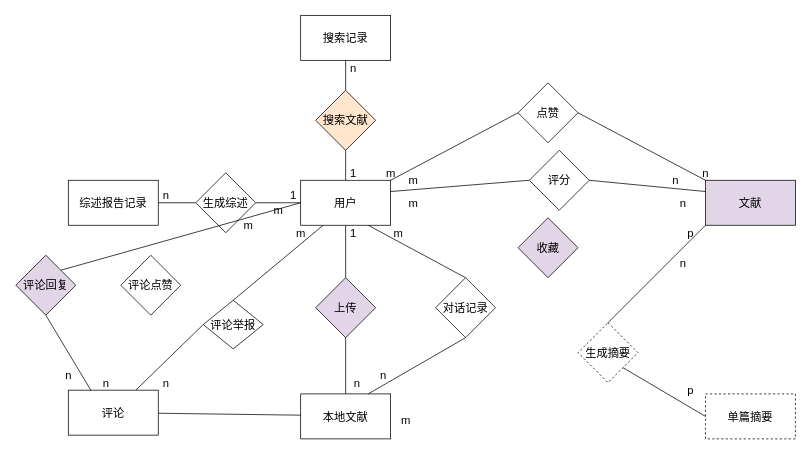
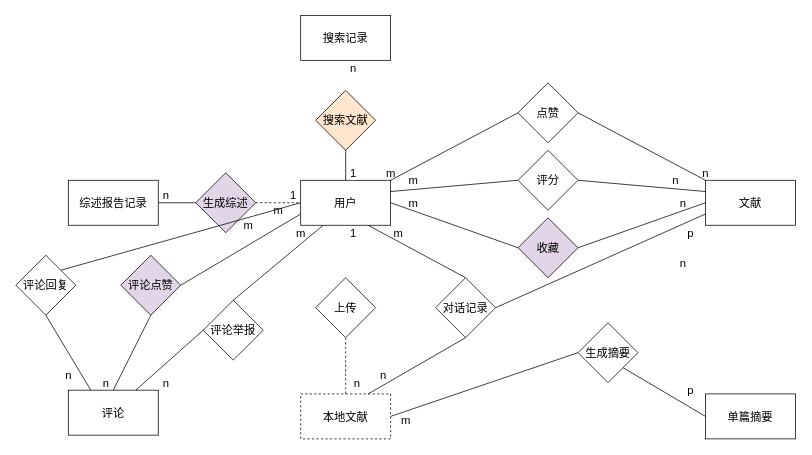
- <mxCell id="45" style="edgeStyle=none;rounded=0;orthogonalLoop=1;jettySize=auto;html=1;exitX=0.5;exitY=0;exitDx=0;exitDy=0;entryX=0.5;entryY=1;entryDx=0;entryDy=0;startArrow=none;startFill=0;endArrow=none;endFill=0;fontSize=15;" parent="1" source="46" target="25" edge="1"><mxGeometry relative="1" as="geometry" /></mxCell>
- <mxCell id="14" value="评分" style="rhombus;whiteSpace=wrap;html=1;fontSize=15;" parent="1" vertex="1"><mxGeometry x="705" y="200" width="80" height="80" as="geometry" /></mxCell>
+ <mxCell id="14" value="评分" style="rhombus;whiteSpace=wrap;html=1;fontSize=15;" parent="1" vertex="1"><mxGeometry x="690" y="200" width="80" height="80" as="geometry" /></mxCell>
- <mxCell id="40" value="生成综述" style="rhombus;whiteSpace=wrap;html=1;fontSize=15;" parent="1" vertex="1"><mxGeometry x="260" y="230" width="80" height="80" as="geometry" /></mxCell>
+ <mxCell id="40" value="生成综述" style="rhombus;whiteSpace=wrap;html=1;fontSize=15;fillColor=#e1d5e7;" parent="1" vertex="1"><mxGeometry x="260" y="230" width="80" height="80" as="geometry" /></mxCell>
- <mxCell id="39" style="edgeStyle=none;rounded=0;orthogonalLoop=1;jettySize=auto;html=1;exitX=1;exitY=0.5;exitDx=0;exitDy=0;entryX=0;entryY=0.5;entryDx=0;entryDy=0;startArrow=none;startFill=0;endArrow=none;endFill=0;fontSize=15;" parent="1" source="40" target="8" edge="1"><mxGeometry relative="1" as="geometry" /></mxCell>
+ <mxCell id="39" style="edgeStyle=none;rounded=0;orthogonalLoop=1;jettySize=auto;html=1;exitX=1;exitY=0.5;exitDx=0;exitDy=0;entryX=0;entryY=0.5;entryDx=0;entryDy=0;startArrow=none;startFill=0;endArrow=none;endFill=0;fontSize=15;dashed=1;" parent="1" source="40" target="8" edge="1"><mxGeometry relative="1" as="geometry" /></mxCell>
- <mxCell id="10" value="文献" style="rounded=0;whiteSpace=wrap;html=1;fontSize=15;fillColor=#e1d5e7;" parent="1" vertex="1"><mxGeometry x="940" y="240" width="120" height="60" as="geometry" /></mxCell>
+ <mxCell id="10" value="文献" style="rounded=0;whiteSpace=wrap;html=1;fontSize=15;" parent="1" vertex="1"><mxGeometry x="940" y="240" width="120" height="60" as="geometry" /></mxCell>
+ <mxCell id="4" style="edgeStyle=none;rounded=0;orthogonalLoop=1;jettySize=auto;html=1;exitX=1;exitY=0.5;exitDx=0;exitDy=0;entryX=0;entryY=0.5;entryDx=0;entryDy=0;startArrow=none;startFill=0;endArrow=none;endFill=0;fontSize=15;" parent="1" source="8" target="16" edge="1"><mxGeometry relative="1" as="geometry" /></mxCell>
+ <mxCell id="15" style="edgeStyle=none;rounded=0;orthogonalLoop=1;jettySize=auto;html=1;exitX=1;exitY=0.5;exitDx=0;exitDy=0;entryX=0;entryY=0.5;entryDx=0;entryDy=0;startArrow=none;startFill=0;endArrow=none;endFill=0;fontSize=15;" parent="1" source="16" target="10" edge="1"><mxGeometry relative="1" as="geometry" /></mxCell>
+ <mxCell id="54" style="edgeStyle=none;rounded=0;orthogonalLoop=1;jettySize=auto;html=1;exitX=1;exitY=0.5;exitDx=0;exitDy=0;entryX=0;entryY=0.75;entryDx=0;entryDy=0;startArrow=none;startFill=0;endArrow=none;endFill=0;fontSize=15;" parent="1" source="55" target="8" edge="1"><mxGeometry relative="1" as="geometry" /></mxCell>
- <mxCell id="5" style="edgeStyle=none;rounded=0;orthogonalLoop=1;jettySize=auto;html=1;exitX=0.5;exitY=1;exitDx=0;exitDy=0;entryX=0.5;entryY=0;entryDx=0;entryDy=0;startArrow=none;startFill=0;endArrow=none;endFill=0;fontSize=15;" parent="1" source="8" target="27" edge="1"><mxGeometry relative="1" as="geometry" /></mxCell>
+ <mxCell id="31" style="edgeStyle=none;rounded=0;orthogonalLoop=1;jettySize=auto;html=1;exitX=1;exitY=0.5;exitDx=0;exitDy=0;entryX=0;entryY=0.75;entryDx=0;entryDy=0;startArrow=none;startFill=0;endArrow=none;endFill=0;fontSize=15;" parent="1" source="32" target="10" edge="1"><mxGeometry relative="1" as="geometry" /></mxCell>
- <mxCell id="9" style="edgeStyle=none;rounded=0;orthogonalLoop=1;jettySize=auto;html=1;exitX=0;exitY=1;exitDx=0;exitDy=0;entryX=0.5;entryY=0;entryDx=0;entryDy=0;startArrow=none;startFill=0;endArrow=none;endFill=0;fontSize=15;" parent="1" source="10" target="49" edge="1"><mxGeometry relative="1" as="geometry" /></mxCell>
- <mxCell id="65" value="评论回复" style="rhombus;whiteSpace=wrap;html=1;fontSize=15;fillColor=#e1d5e7;" parent="1" vertex="1"><mxGeometry x="20" y="340" width="80" height="80" as="geometry" /></mxCell>
+ <mxCell id="65" value="评论回复" style="rhombus;whiteSpace=wrap;html=1;fontSize=15;" parent="1" vertex="1"><mxGeometry x="20" y="340" width="80" height="80" as="geometry" /></mxCell>
- <mxCell id="55" value="评论点赞" style="rhombus;whiteSpace=wrap;html=1;fontSize=15;" parent="1" vertex="1"><mxGeometry x="160" y="340" width="80" height="80" as="geometry" /></mxCell>
+ <mxCell id="55" value="评论点赞" style="rhombus;whiteSpace=wrap;html=1;fontSize=15;fillColor=#e1d5e7;" parent="1" vertex="1"><mxGeometry x="160" y="340" width="80" height="80" as="geometry" /></mxCell>
- <mxCell id="27" value="上传" style="rhombus;whiteSpace=wrap;html=1;fontSize=15;fillColor=#e1d5e7;" parent="1" vertex="1"><mxGeometry x="420" y="370" width="80" height="80" as="geometry" /></mxCell>
+ <mxCell id="27" value="上传" style="rhombus;whiteSpace=wrap;html=1;fontSize=15;" parent="1" vertex="1"><mxGeometry x="420" y="370" width="80" height="80" as="geometry" /></mxCell>
- <mxCell id="57" value="评论举报" style="rhombus;whiteSpace=wrap;html=1;fontSize=15;" parent="1" vertex="1"><mxGeometry x="270" y="400" width="80" height="65" as="geometry" /></mxCell>
+ <mxCell id="57" value="评论举报" style="rhombus;whiteSpace=wrap;html=1;fontSize=15;" parent="1" vertex="1"><mxGeometry x="270" y="400" width="80" height="80" as="geometry" /></mxCell>
+ <mxCell id="53" style="edgeStyle=none;rounded=0;orthogonalLoop=1;jettySize=auto;html=1;exitX=0.5;exitY=1;exitDx=0;exitDy=0;entryX=0.5;entryY=0;entryDx=0;entryDy=0;startArrow=none;startFill=0;endArrow=none;endFill=0;fontSize=15;" parent="1" source="55" target="58" edge="1"><mxGeometry relative="1" as="geometry" /></mxCell>
- <mxCell id="49" value="生成摘要" style="rhombus;whiteSpace=wrap;html=1;fontSize=15;dashed=1;" parent="1" vertex="1"><mxGeometry x="770" y="430" width="80" height="80" as="geometry" /></mxCell>
+ <mxCell id="49" value="生成摘要" style="rhombus;whiteSpace=wrap;html=1;fontSize=15;" parent="1" vertex="1"><mxGeometry x="770" y="430" width="80" height="80" as="geometry" /></mxCell>
- <mxCell id="26" style="edgeStyle=none;rounded=0;orthogonalLoop=1;jettySize=auto;html=1;exitX=0.5;exitY=1;exitDx=0;exitDy=0;entryX=0.5;entryY=0;entryDx=0;entryDy=0;startArrow=none;startFill=0;endArrow=none;endFill=0;fontSize=15;" parent="1" source="27" target="24" edge="1"><mxGeometry relative="1" as="geometry" /></mxCell>
+ <mxCell id="26" style="edgeStyle=none;rounded=0;orthogonalLoop=1;jettySize=auto;html=1;exitX=0.5;exitY=1;exitDx=0;exitDy=0;entryX=0.5;entryY=0;entryDx=0;entryDy=0;startArrow=none;startFill=0;endArrow=none;endFill=0;fontSize=15;dashed=1;" parent="1" source="27" target="24" edge="1"><mxGeometry relative="1" as="geometry" /></mxCell>
- <mxCell id="23" style="edgeStyle=none;rounded=0;orthogonalLoop=1;jettySize=auto;html=1;exitX=1;exitY=0.5;exitDx=0;exitDy=0;startArrow=none;startFill=0;endArrow=none;endFill=0;fontSize=15;" parent="1" source="24" target="58" edge="1"><mxGeometry relative="1" as="geometry" /></mxCell>
+ <mxCell id="23" style="edgeStyle=none;rounded=0;orthogonalLoop=1;jettySize=auto;html=1;exitX=1;exitY=0.5;exitDx=0;exitDy=0;entryX=0;entryY=0.5;entryDx=0;entryDy=0;startArrow=none;startFill=0;endArrow=none;endFill=0;fontSize=15;" parent="1" source="24" target="49" edge="1"><mxGeometry relative="1" as="geometry" /></mxCell>
- <mxCell id="24" value="本地文献" style="rounded=0;whiteSpace=wrap;html=1;fontSize=15;" parent="1" vertex="1"><mxGeometry x="400" y="525" width="120" height="60" as="geometry" /></mxCell>
+ <mxCell id="24" value="本地文献" style="rounded=0;whiteSpace=wrap;html=1;fontSize=15;dashed=1;" parent="1" vertex="1"><mxGeometry x="400" y="525" width="120" height="60" as="geometry" /></mxCell>
- <mxCell id="36" value="单篇摘要" style="rounded=0;whiteSpace=wrap;html=1;fontSize=15;dashed=1;" parent="1" vertex="1"><mxGeometry x="940" y="525" width="120" height="60" as="geometry" /></mxCell>
+ <mxCell id="36" value="单篇摘要" style="rounded=0;whiteSpace=wrap;html=1;fontSize=15;" parent="1" vertex="1"><mxGeometry x="940" y="525" width="120" height="60" as="geometry" /></mxCell>
